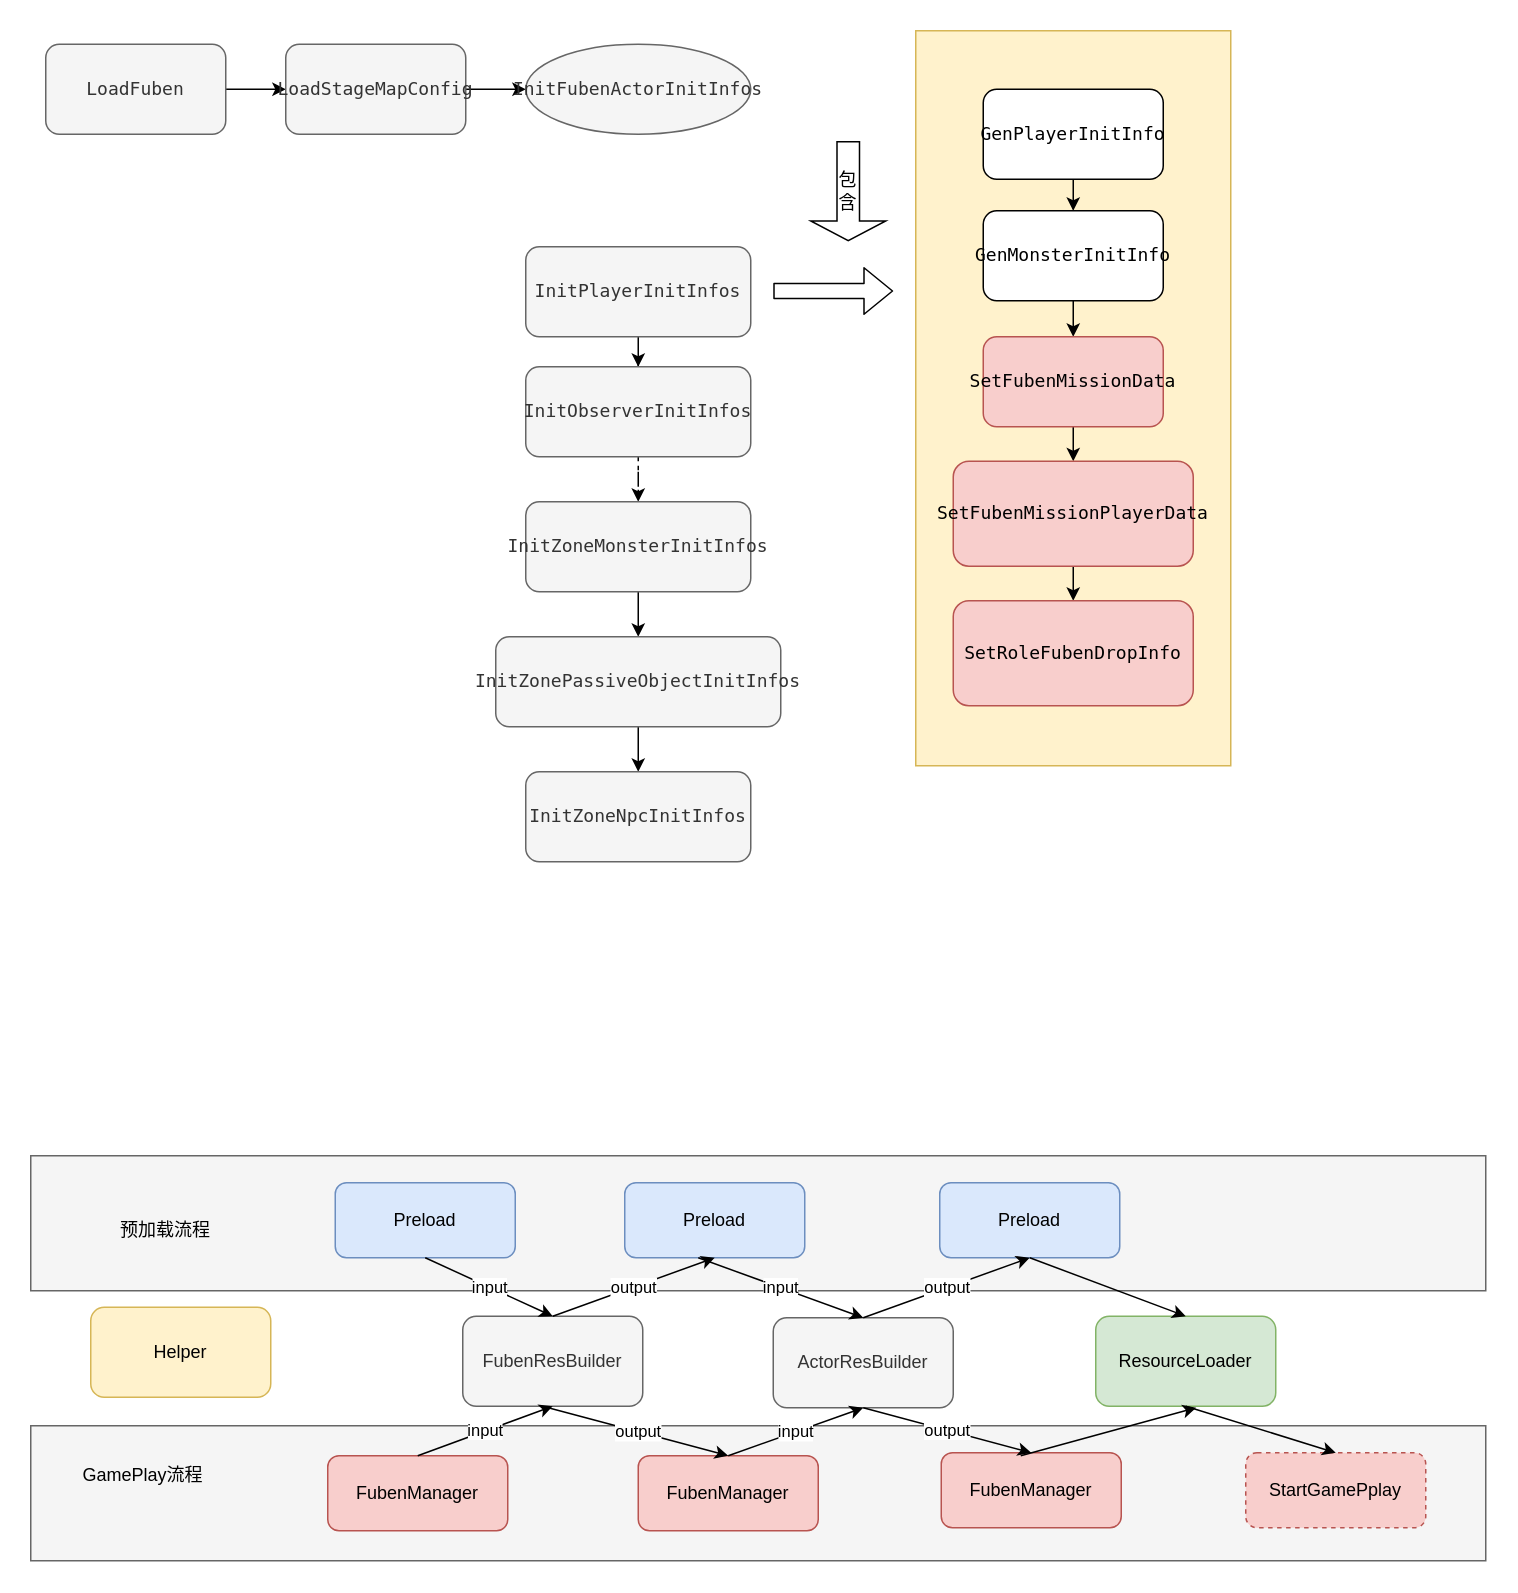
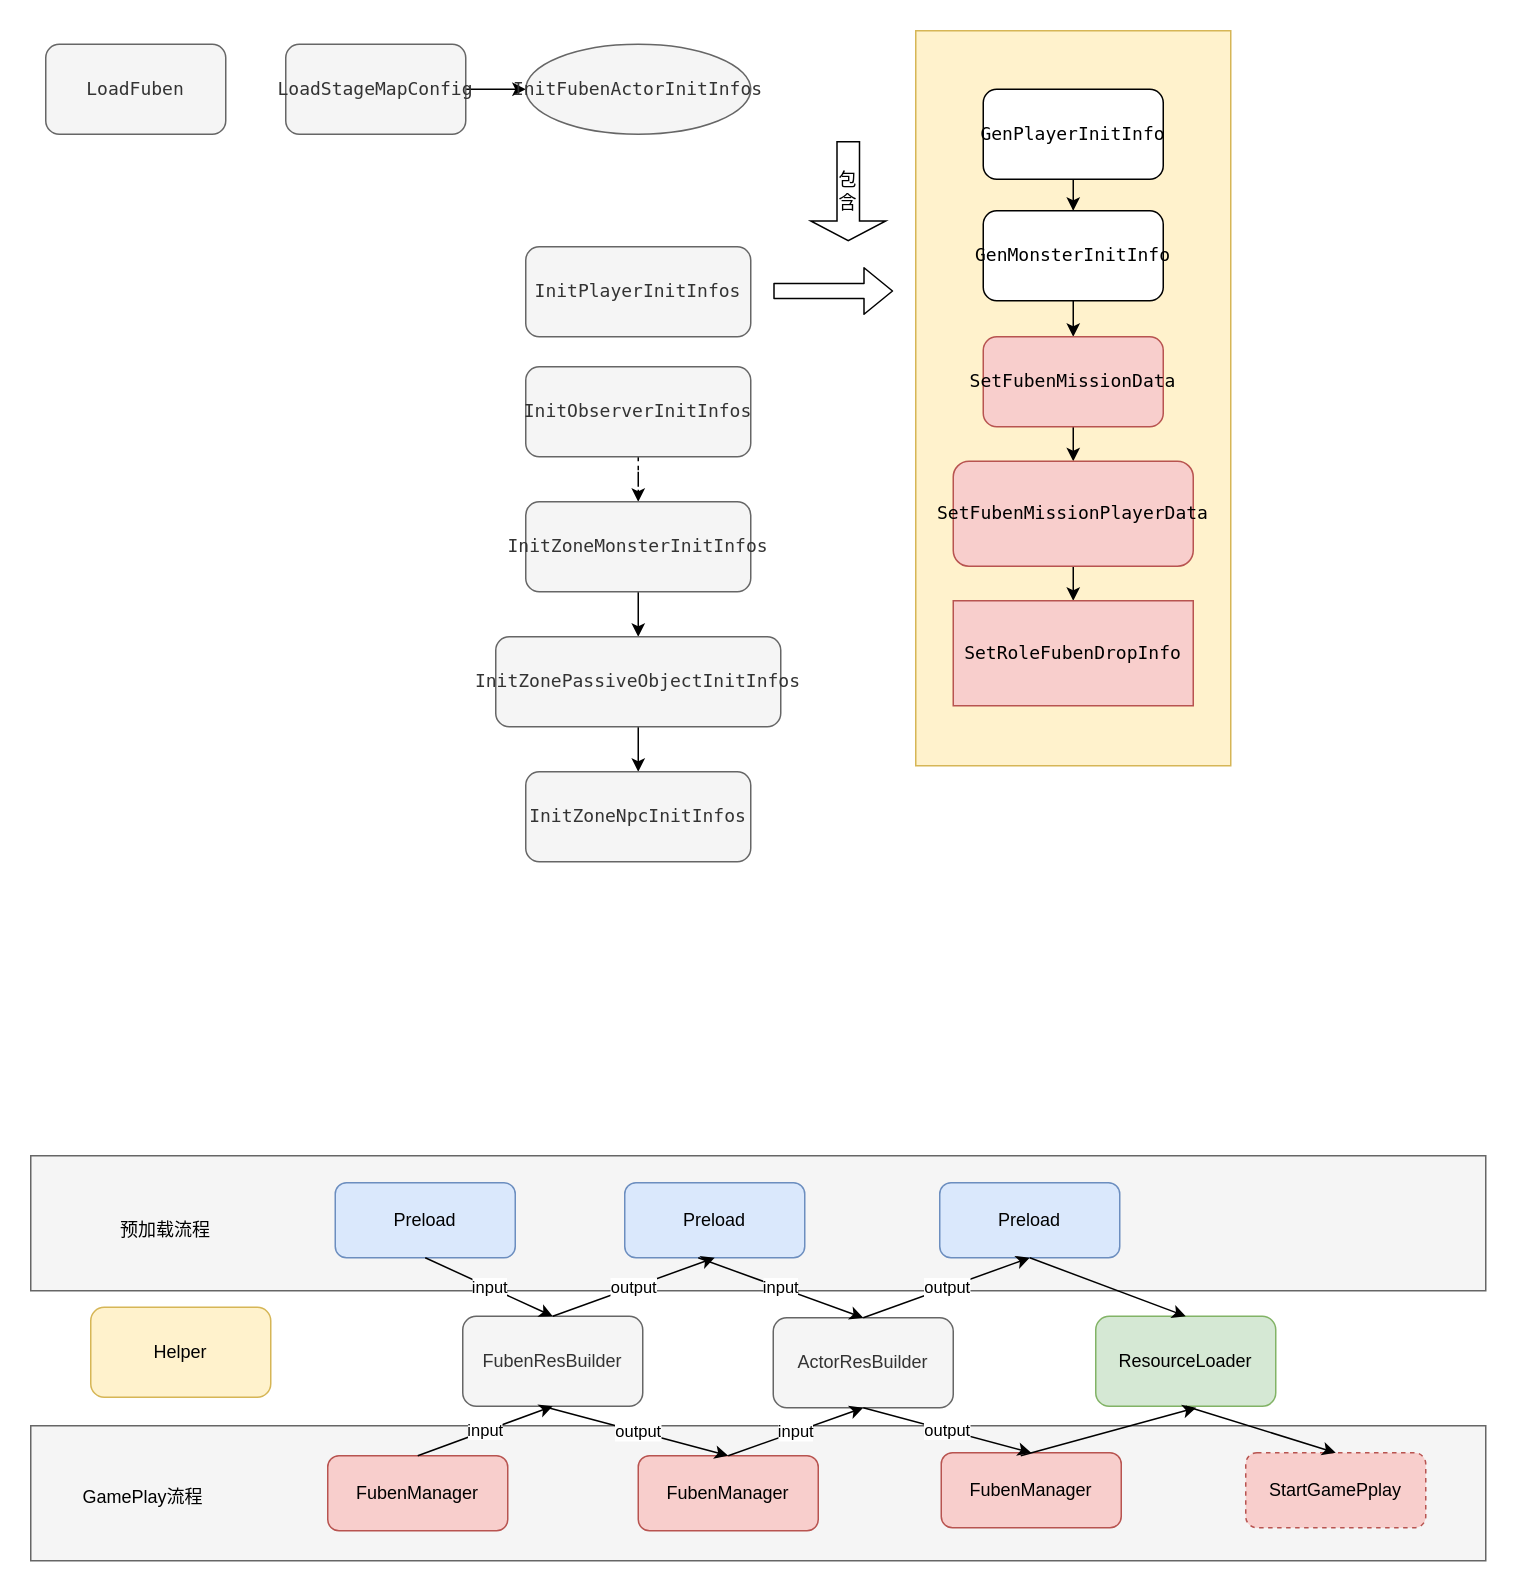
- <mxCell id="5" value="" style="edgeStyle=orthogonalEdgeStyle;rounded=0;orthogonalLoop=1;jettySize=auto;html=1;" parent="1" source="6" target="8" edge="1"><mxGeometry relative="1" as="geometry" /></mxCell>
- <mxCell id="10" value="" style="edgeStyle=orthogonalEdgeStyle;rounded=0;orthogonalLoop=1;jettySize=auto;html=1;" parent="1" source="11" target="13" edge="1"><mxGeometry relative="1" as="geometry" /></mxCell>
- <mxCell id="28" value="&lt;pre&gt;&lt;pre&gt;&lt;pre&gt;&lt;pre&gt;&lt;pre&gt;&lt;span&gt;SetRoleFubenDropInfo&lt;/span&gt;&lt;/pre&gt;&lt;/pre&gt;&lt;/pre&gt;&lt;/pre&gt;&lt;/pre&gt;" style="rounded=1;whiteSpace=wrap;html=1;fillColor=#f8cecc;strokeColor=#b85450;" parent="1" vertex="1"><mxGeometry x="635" y="400" width="160" height="70" as="geometry" /></mxCell>
+ <mxCell id="28" value="&lt;pre&gt;&lt;pre&gt;&lt;pre&gt;&lt;pre&gt;&lt;pre&gt;&lt;span&gt;SetRoleFubenDropInfo&lt;/span&gt;&lt;/pre&gt;&lt;/pre&gt;&lt;/pre&gt;&lt;/pre&gt;&lt;/pre&gt;" style="whiteSpace=wrap;html=1;fillColor=#f8cecc;strokeColor=#b85450;rounded=0;" parent="1" vertex="1"><mxGeometry x="635" y="400" width="160" height="70" as="geometry" /></mxCell>
- <mxCell id="52" value="GamePlay流程" style="text;html=1;strokeColor=none;fillColor=none;align=center;verticalAlign=middle;whiteSpace=wrap;rounded=0;" vertex="1" parent="1"><mxGeometry x="50" y="970" width="90" height="25" as="geometry" /></mxCell>
+ <mxCell id="52" value="GamePlay流程" style="text;html=1;strokeColor=none;fillColor=none;align=center;verticalAlign=middle;whiteSpace=wrap;rounded=0;" vertex="1" parent="1"><mxGeometry x="50" y="985" width="90" height="25" as="geometry" /></mxCell>
